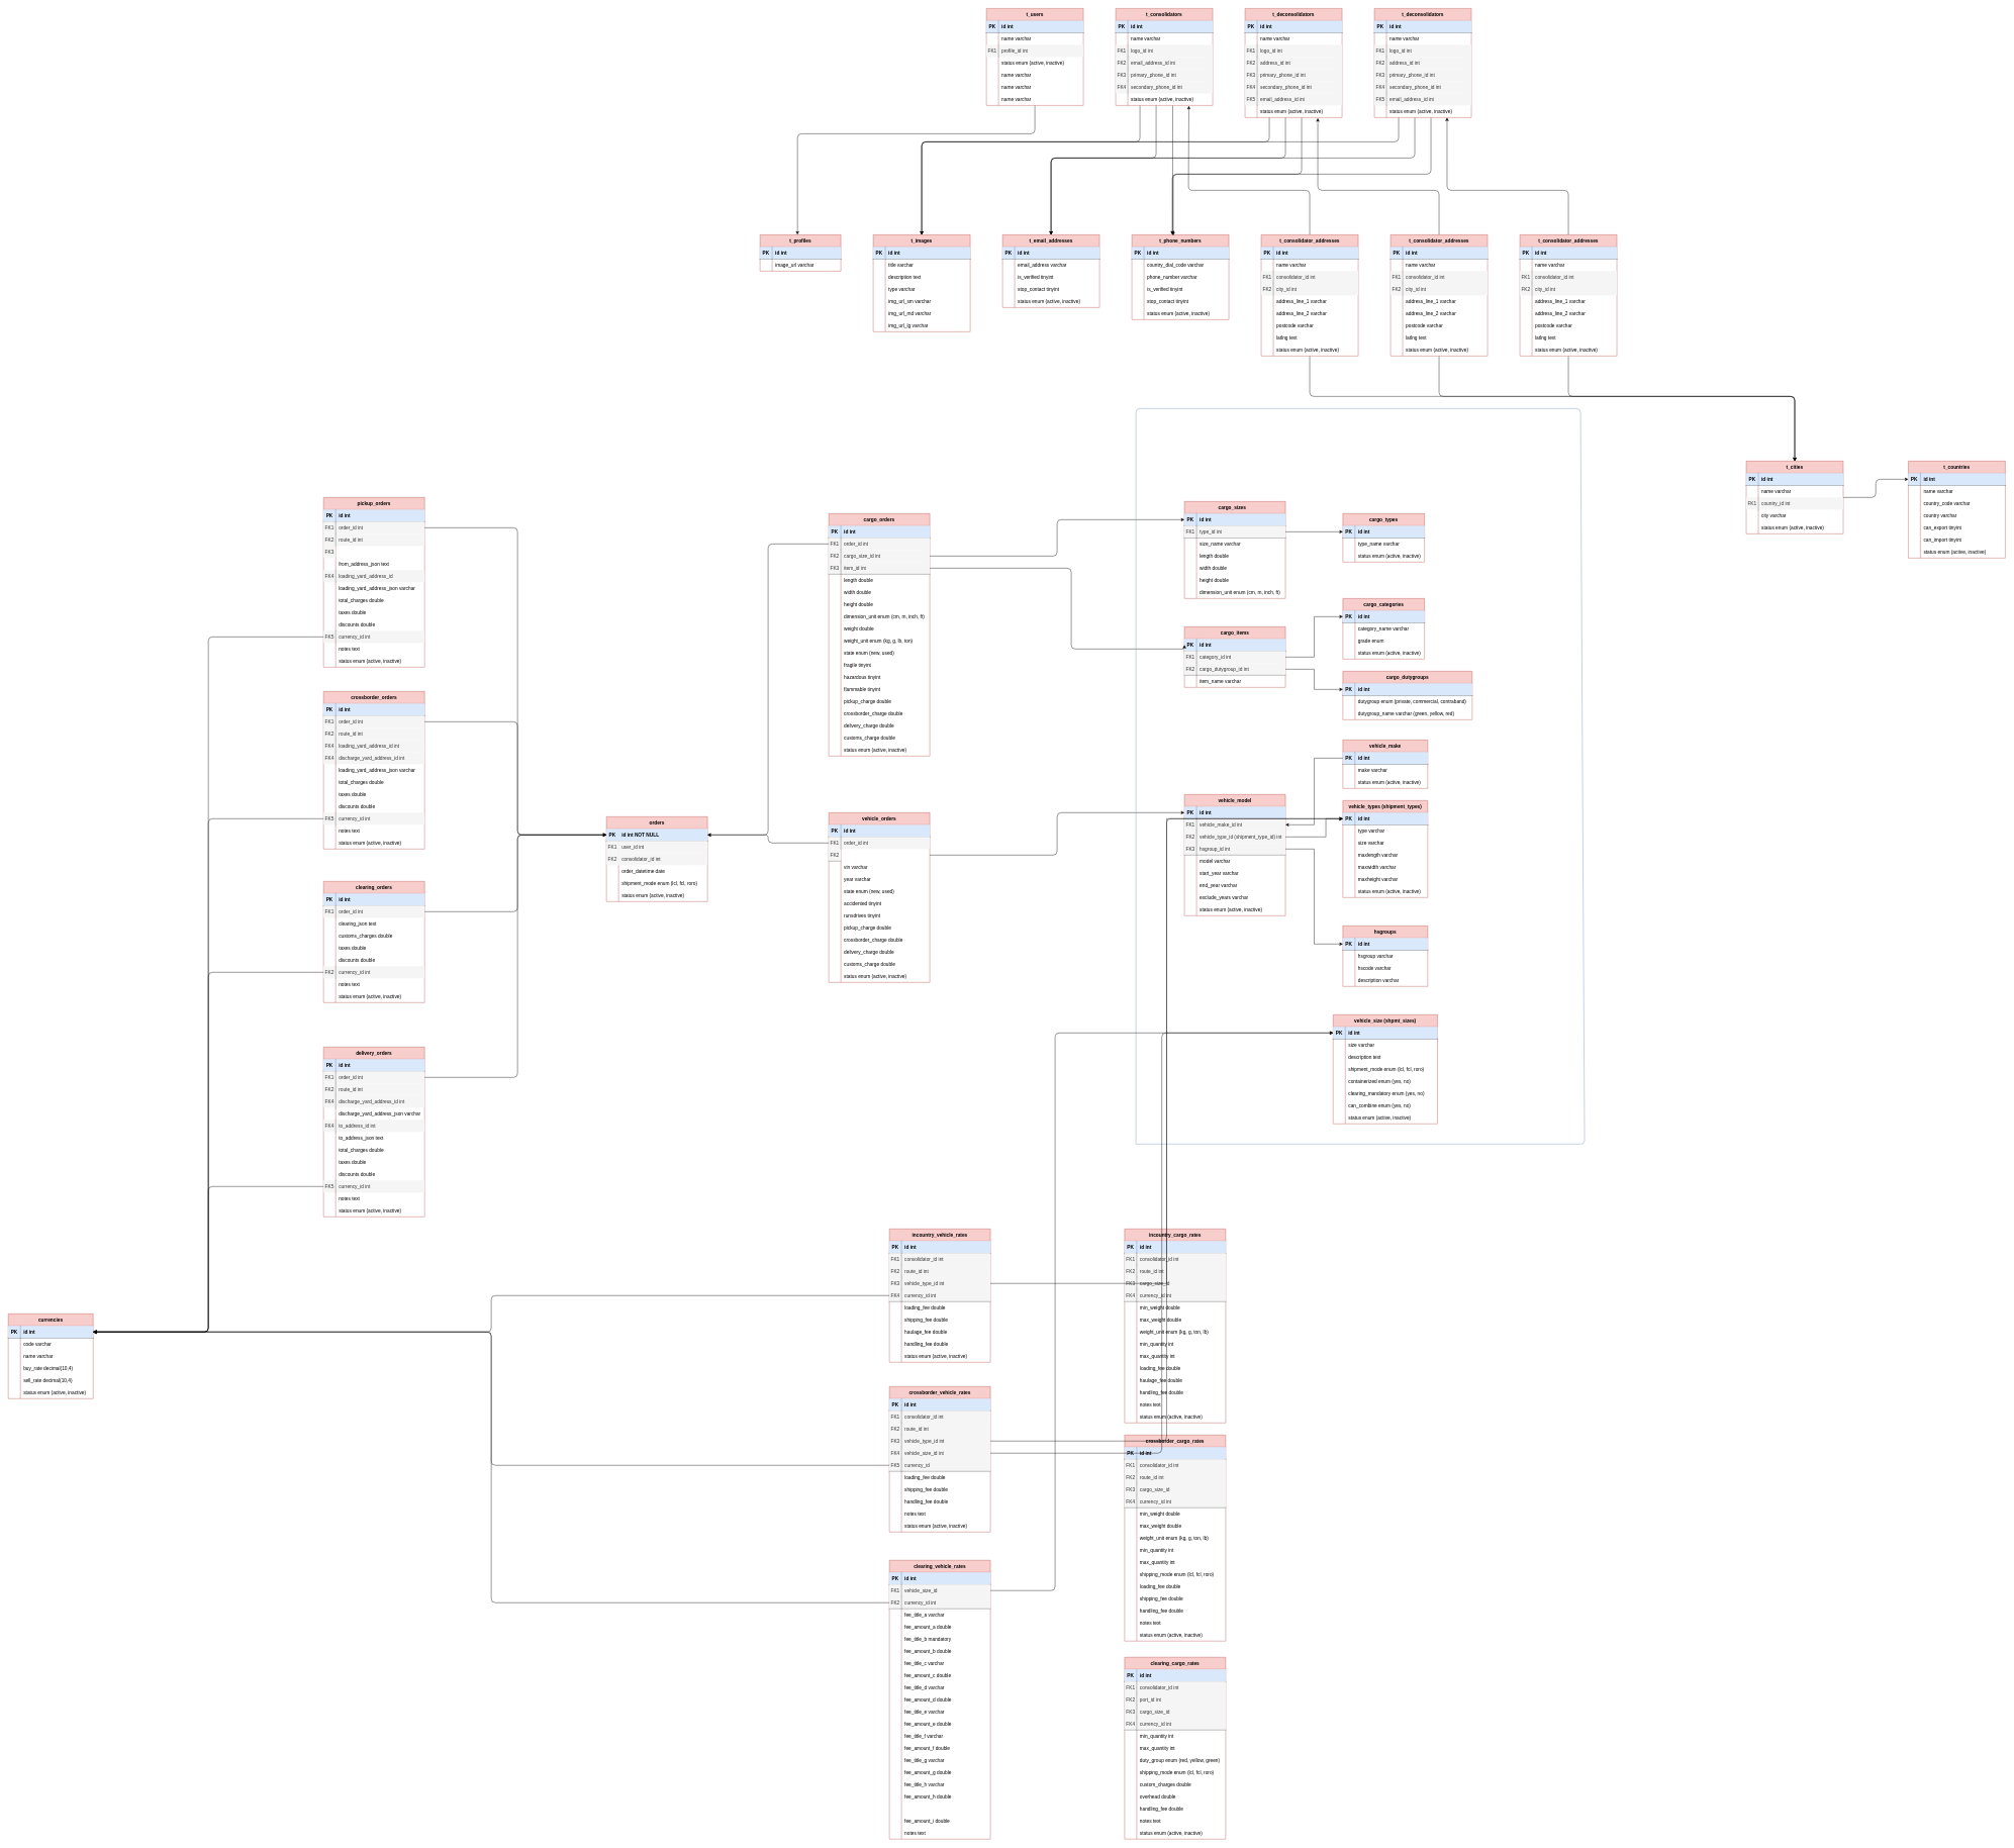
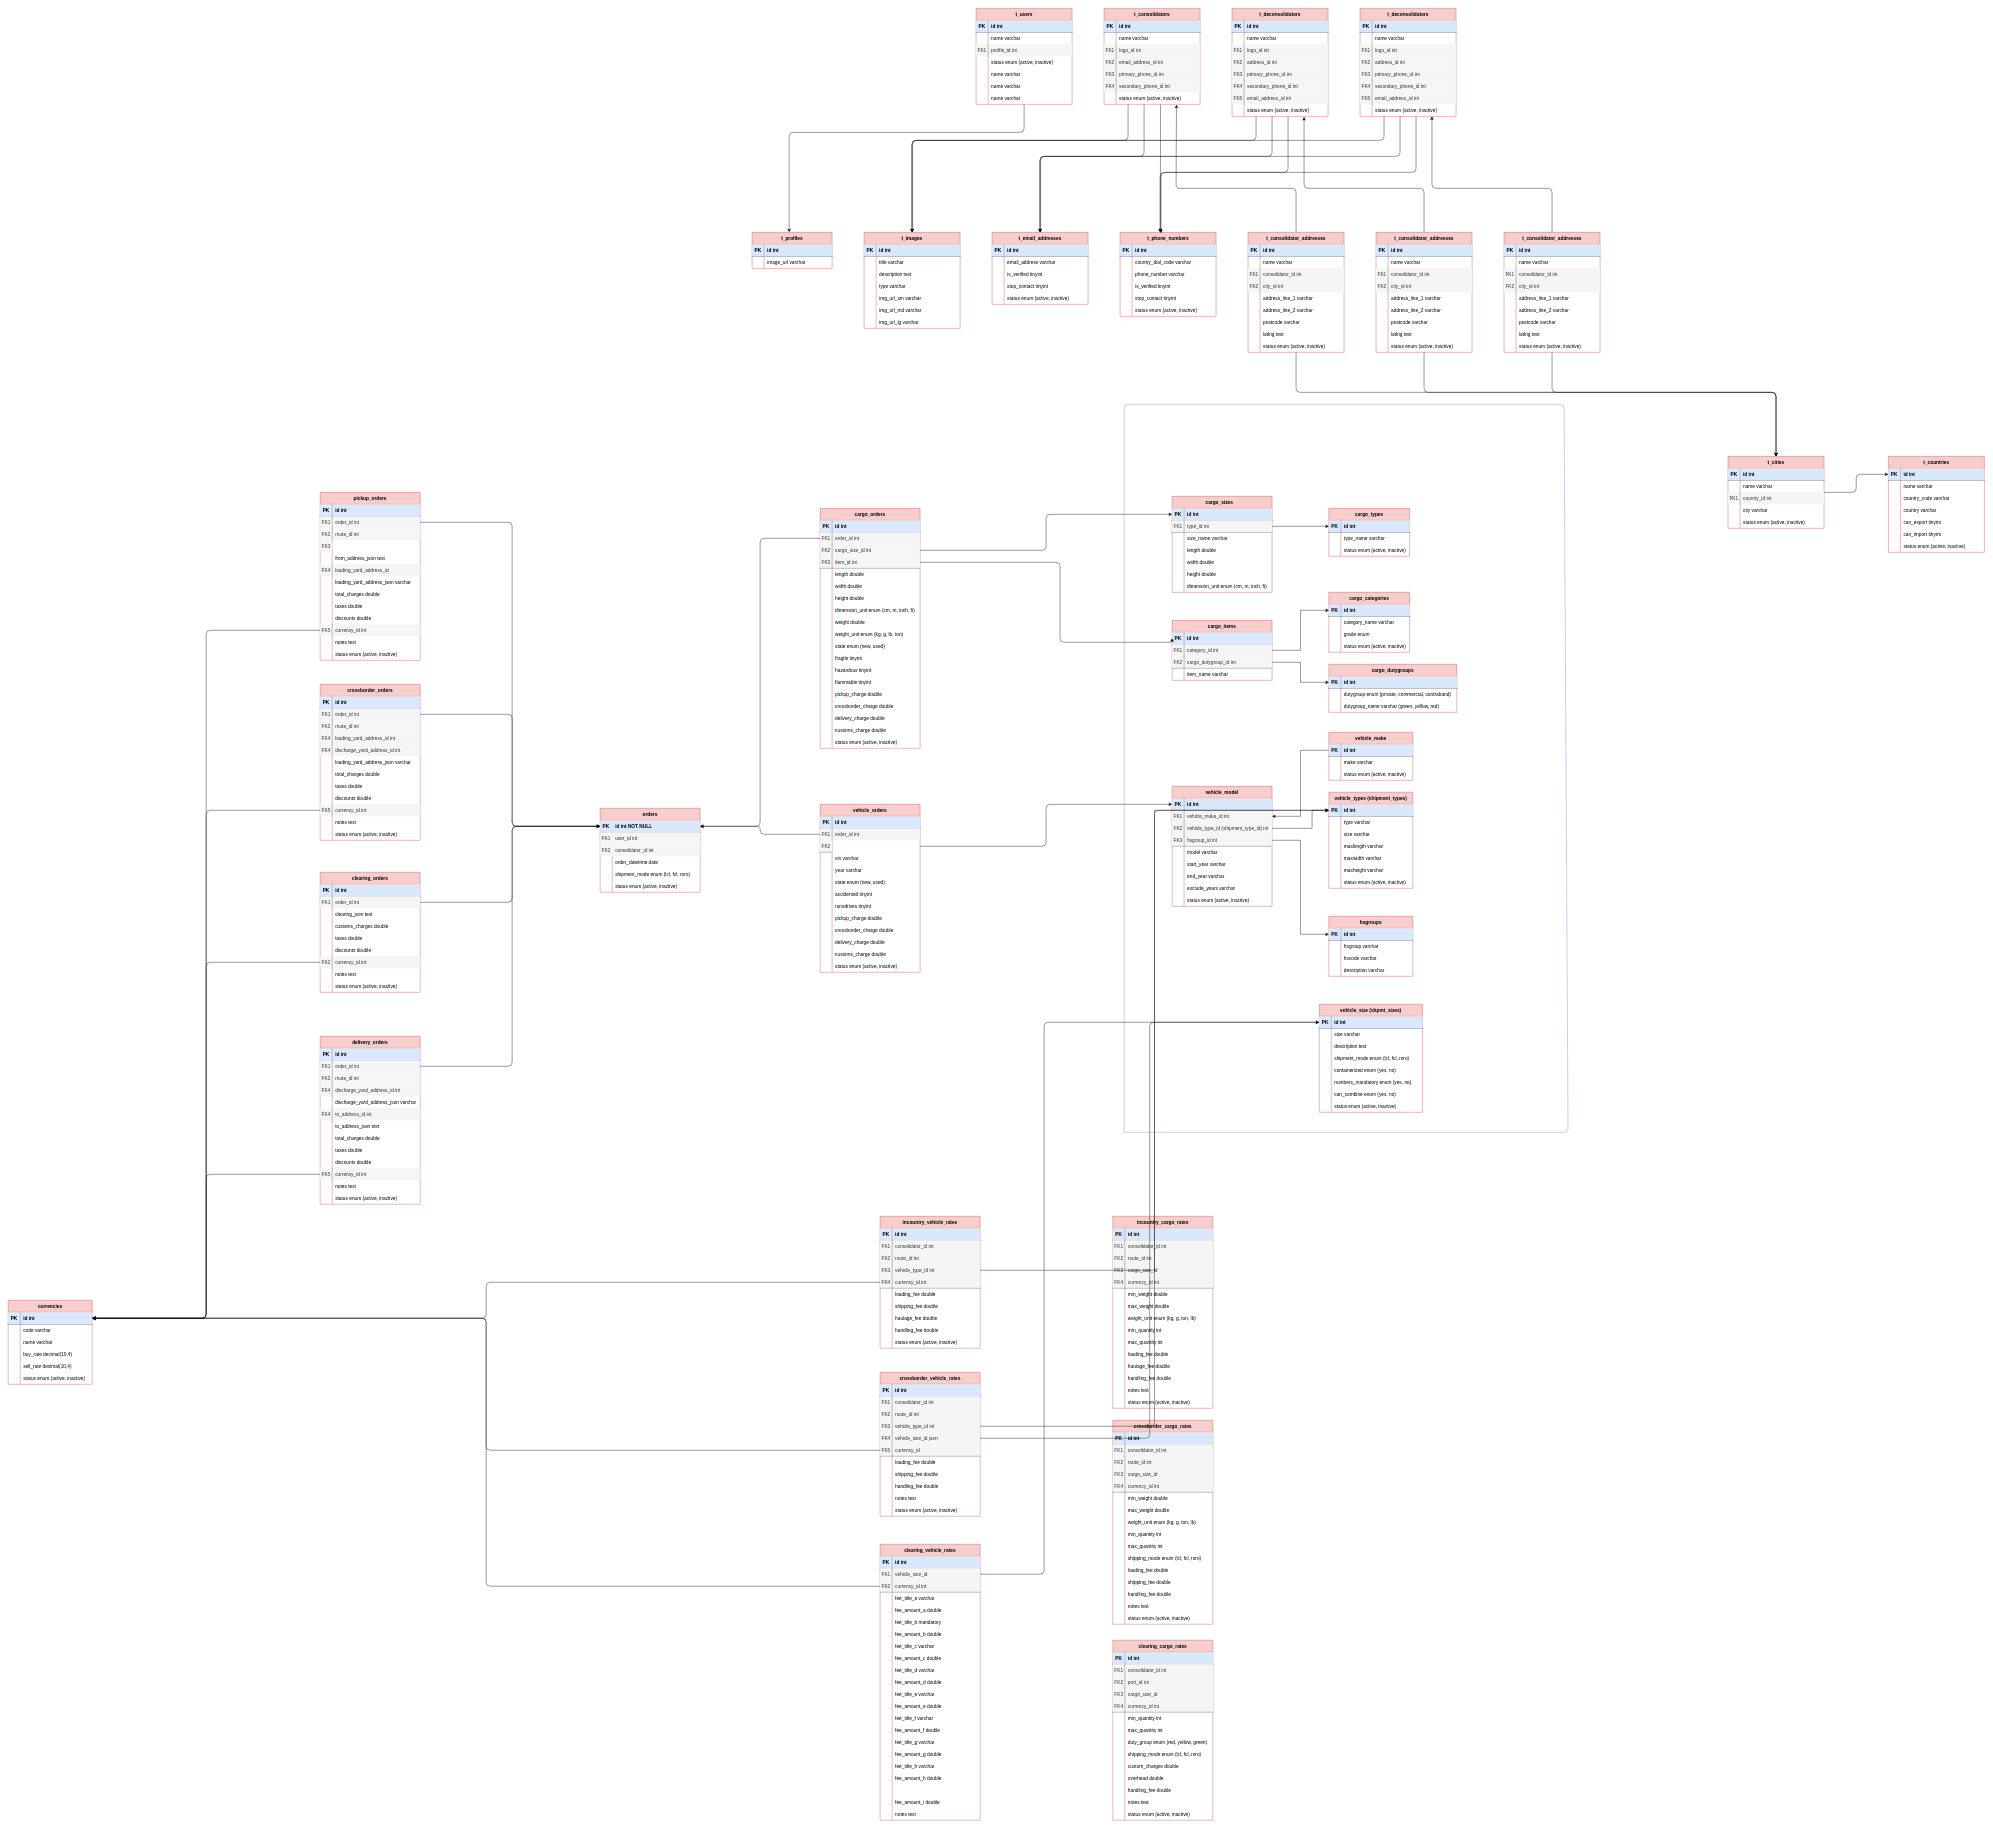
- <mxCell id="596" value="clearing_mandatory enum (yes, no)" style="shape=partialRectangle;overflow=hidden;connectable=0;fillColor=none;top=0;left=0;bottom=0;right=0;align=left;spacingLeft=6;" parent="594" vertex="1"><mxGeometry x="30" width="228" height="30" as="geometry"><mxRectangle width="228" height="30" as="alternateBounds" /></mxGeometry></mxCell>
+ <mxCell id="596" value="numbers_mandatory enum (yes, no)" style="shape=partialRectangle;overflow=hidden;connectable=0;fillColor=none;top=0;left=0;bottom=0;right=0;align=left;spacingLeft=6;" parent="594" vertex="1"><mxGeometry x="30" width="228" height="30" as="geometry"><mxRectangle width="228" height="30" as="alternateBounds" /></mxGeometry></mxCell>
- <mxCell id="467" value="vehicle_size_id int" style="shape=partialRectangle;overflow=hidden;connectable=0;fillColor=#f5f5f5;top=0;left=1;bottom=0;right=0;align=left;spacingLeft=6;fontColor=#333333;strokeColor=#666666;" parent="465" vertex="1"><mxGeometry x="30" width="220" height="30" as="geometry"><mxRectangle width="220" height="30" as="alternateBounds" /></mxGeometry></mxCell>
+ <mxCell id="467" value="vehicle_size_id json" style="shape=partialRectangle;overflow=hidden;connectable=0;fillColor=#f5f5f5;top=0;left=1;bottom=0;right=0;align=left;spacingLeft=6;fontColor=#333333;strokeColor=#666666;" parent="465" vertex="1"><mxGeometry x="30" width="220" height="30" as="geometry"><mxRectangle width="220" height="30" as="alternateBounds" /></mxGeometry></mxCell>
